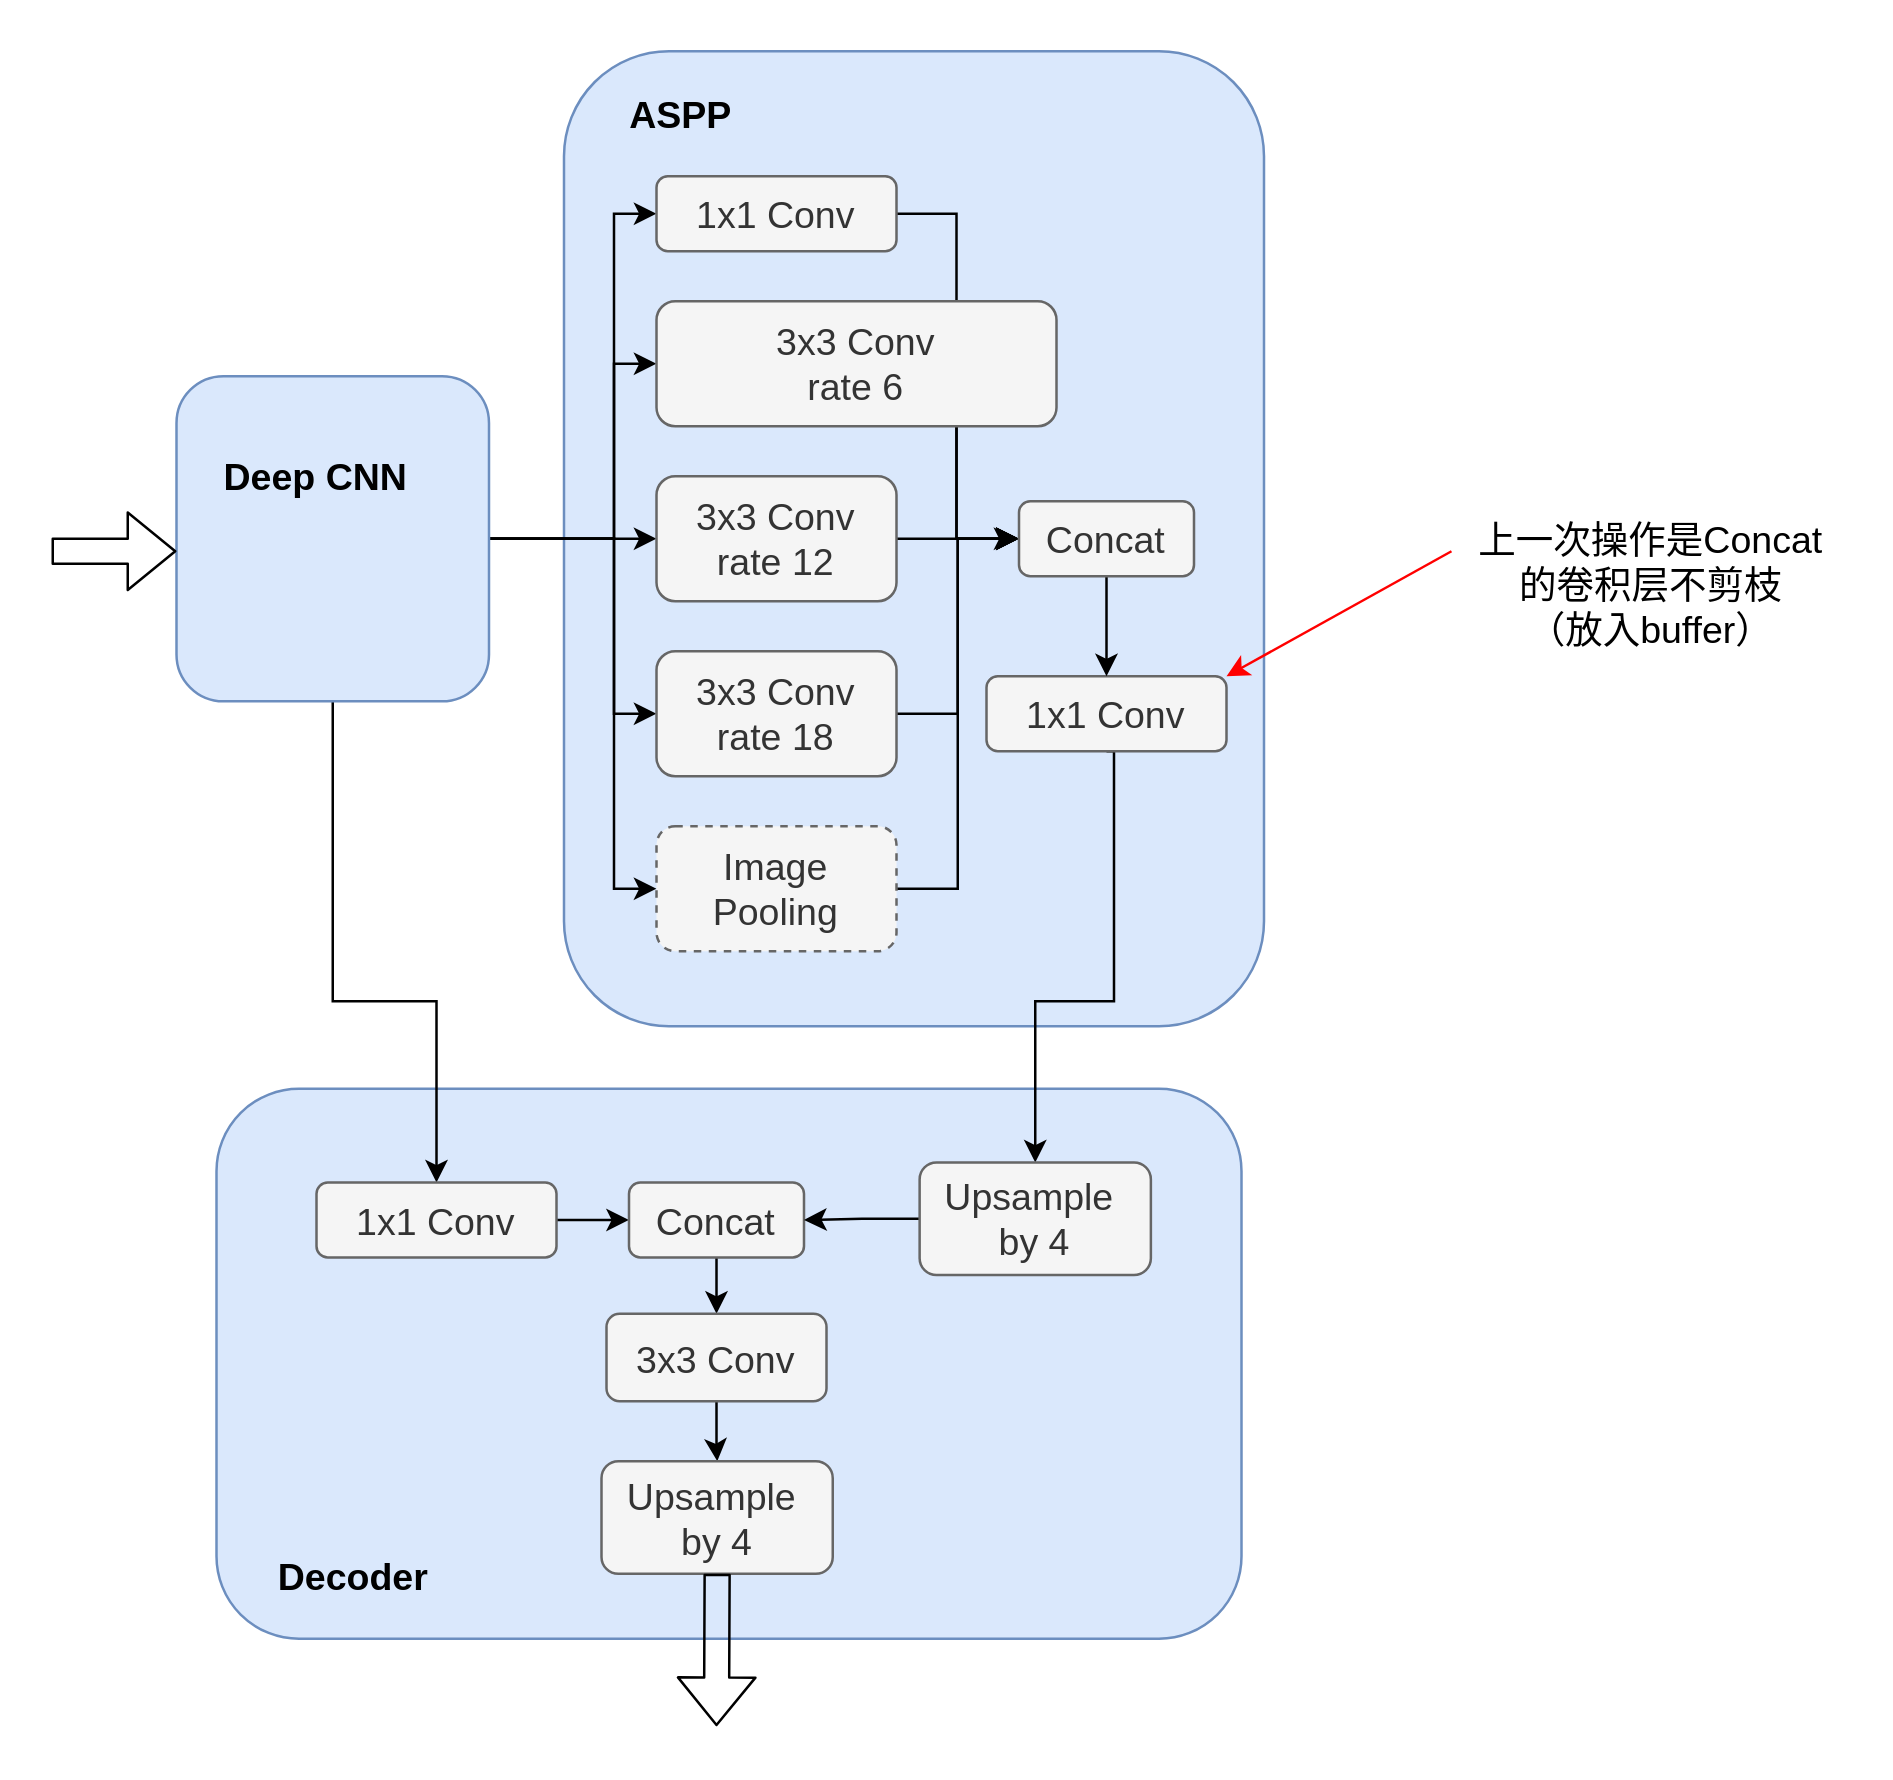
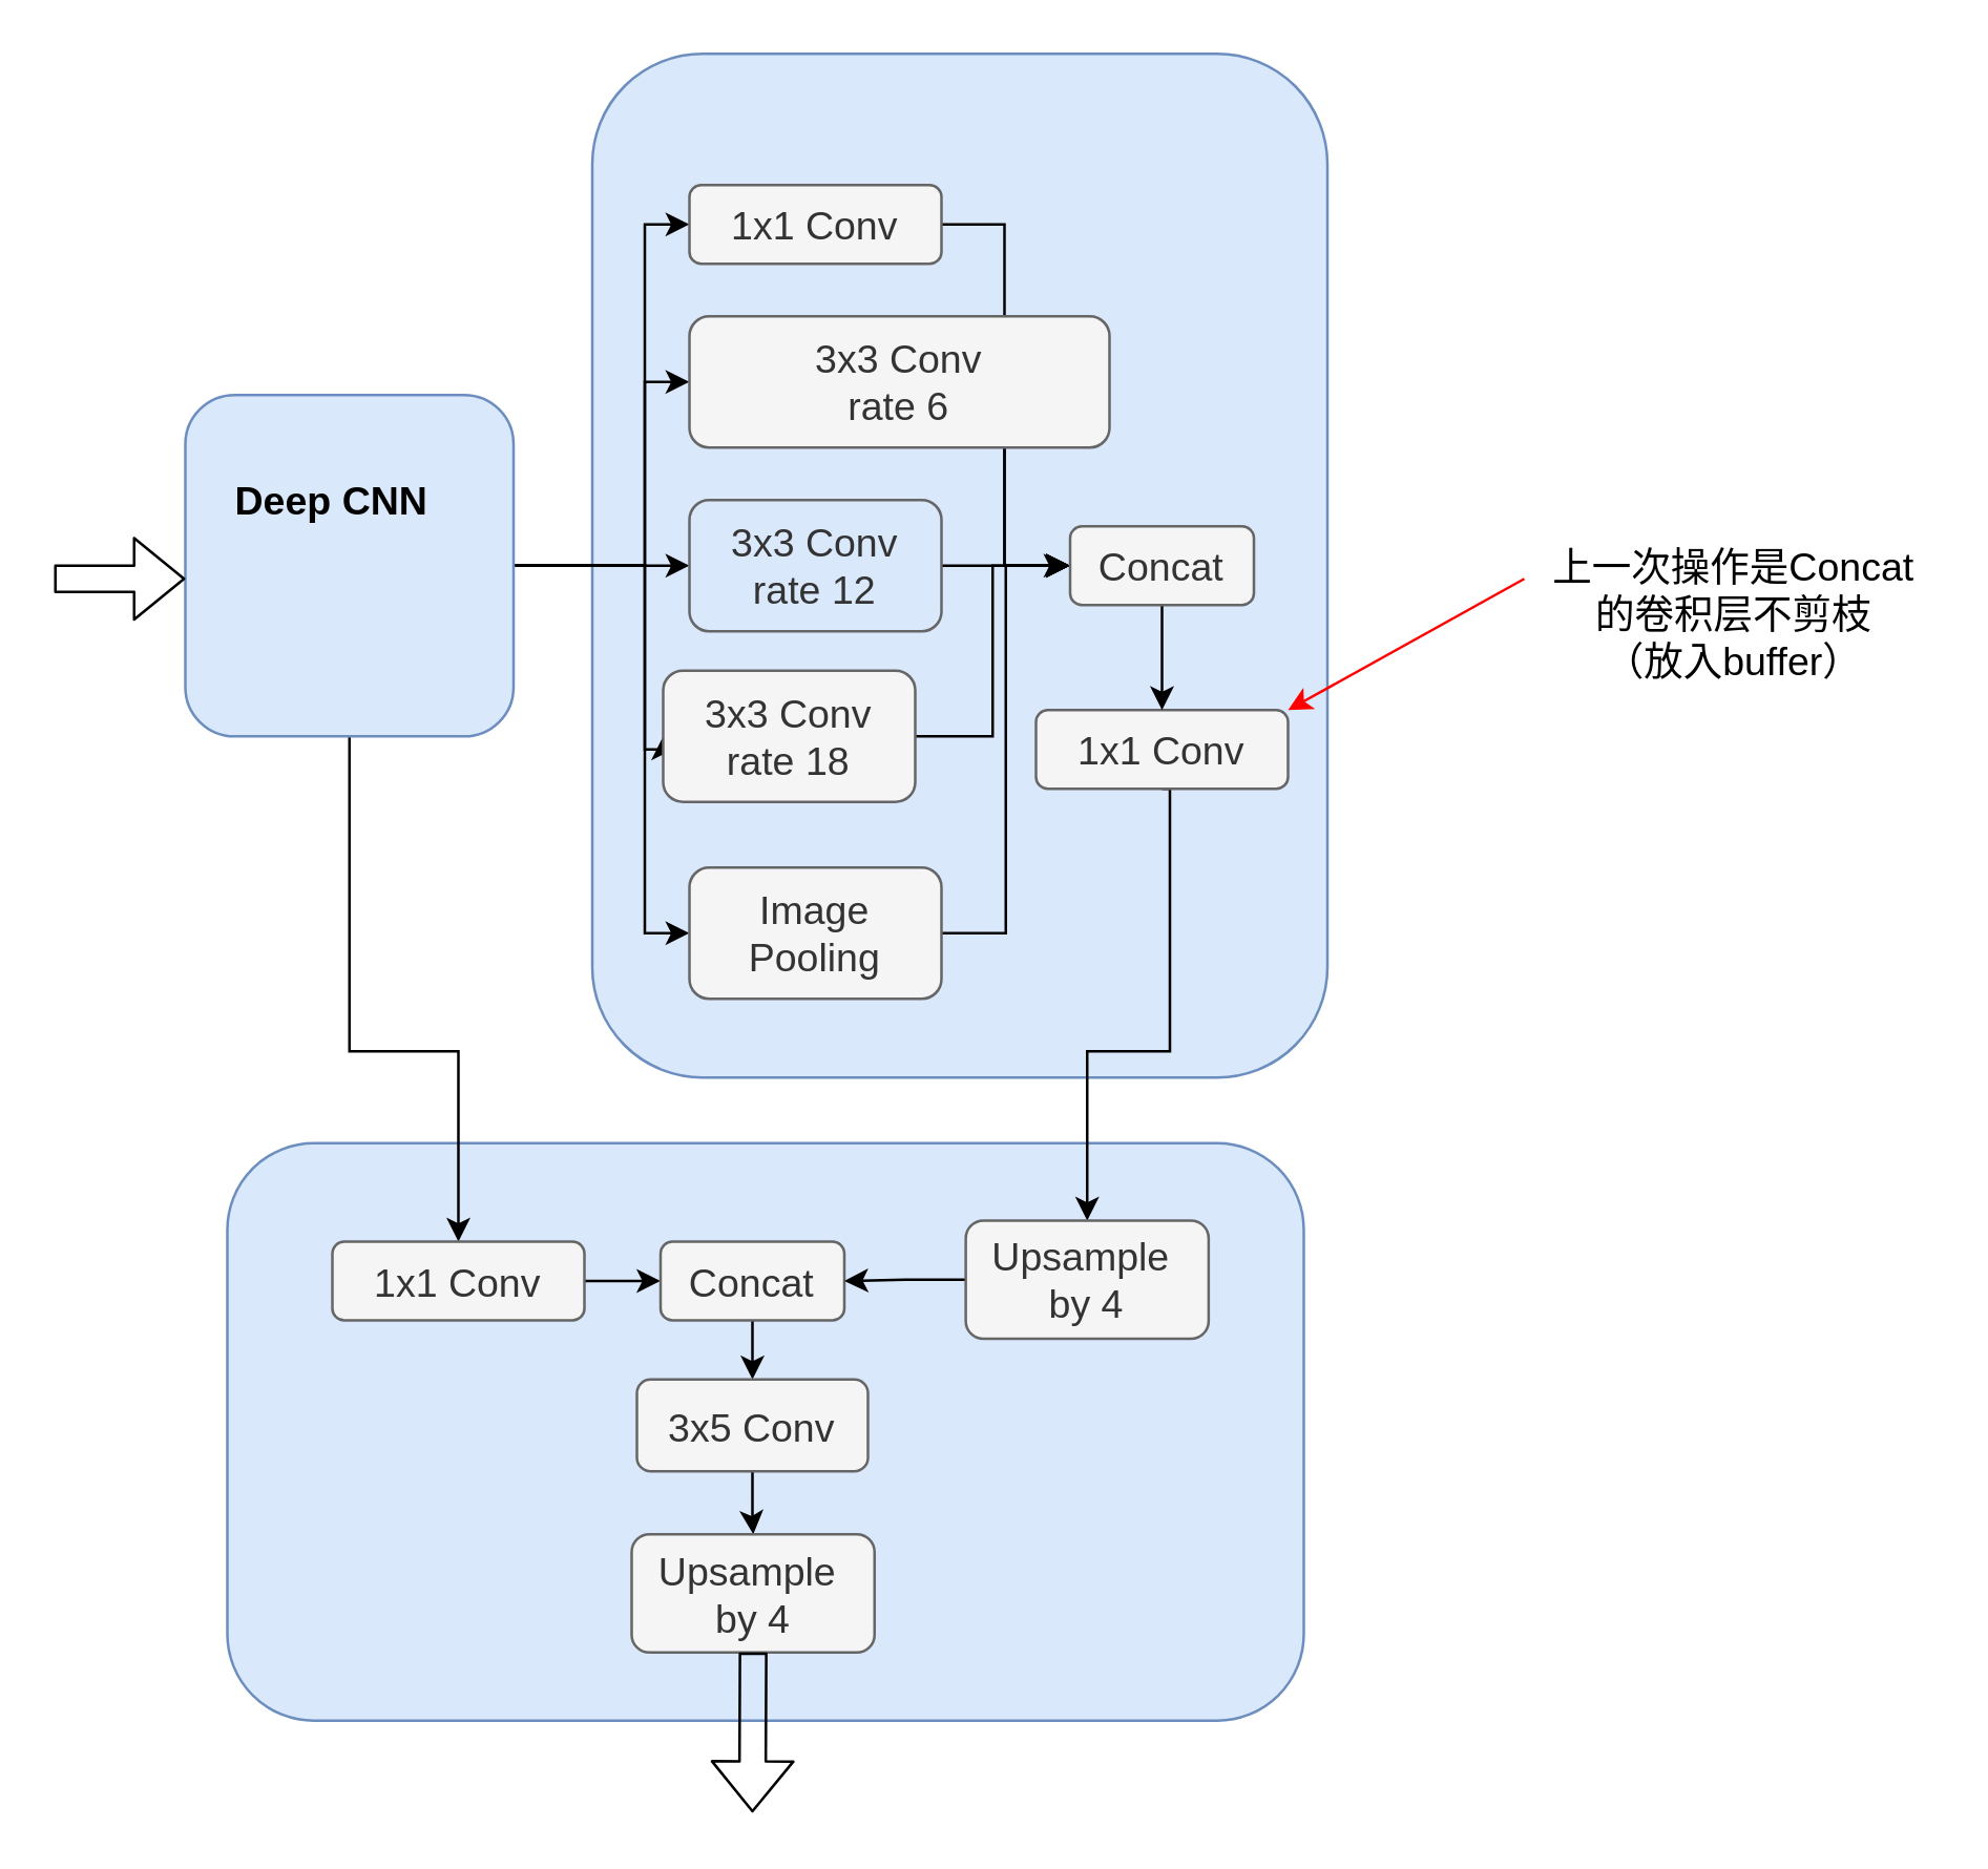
- <mxCell id="12" value="ASPP" style="text;html=1;strokeColor=none;fillColor=none;align=center;verticalAlign=middle;whiteSpace=wrap;rounded=0;fontSize=15;fontStyle=1" vertex="1" parent="1"><mxGeometry x="232" y="30" width="80" height="30" as="geometry" /></mxCell>
- <mxCell id="18" value="3x3 Conv&lt;br&gt;rate 12" style="rounded=1;whiteSpace=wrap;html=1;fontSize=15;fillColor=#f5f5f5;strokeColor=#666666;fontColor=#333333;" vertex="1" parent="1"><mxGeometry x="262" y="190" width="96" height="50" as="geometry" /></mxCell>
+ <mxCell id="18" value="3x3 Conv&lt;br&gt;rate 12" style="rounded=1;whiteSpace=wrap;html=1;fontSize=15;fillColor=#dae8fc;strokeColor=#666666;fontColor=#333333;" vertex="1" parent="1"><mxGeometry x="262" y="190" width="96" height="50" as="geometry" /></mxCell>
- <mxCell id="20" value="3x3 Conv&lt;br&gt;rate 18" style="rounded=1;whiteSpace=wrap;html=1;fontSize=15;fillColor=#f5f5f5;strokeColor=#666666;fontColor=#333333;" vertex="1" parent="1"><mxGeometry x="262" y="260" width="96" height="50" as="geometry" /></mxCell>
+ <mxCell id="20" value="3x3 Conv&lt;br&gt;rate 18" style="rounded=1;whiteSpace=wrap;html=1;fontSize=15;fillColor=#f5f5f5;strokeColor=#666666;fontColor=#333333;" vertex="1" parent="1"><mxGeometry x="252" y="255" width="96" height="50" as="geometry" /></mxCell>
- <mxCell id="22" value="Image&lt;br&gt;Pooling" style="rounded=1;whiteSpace=wrap;html=1;fontSize=15;fillColor=#f5f5f5;strokeColor=#666666;fontColor=#333333;dashed=1;" vertex="1" parent="1"><mxGeometry x="262" y="330" width="96" height="50" as="geometry" /></mxCell>
+ <mxCell id="22" value="Image&lt;br&gt;Pooling" style="rounded=1;whiteSpace=wrap;html=1;fontSize=15;fillColor=#f5f5f5;strokeColor=#666666;fontColor=#333333;" vertex="1" parent="1"><mxGeometry x="262" y="330" width="96" height="50" as="geometry" /></mxCell>
- <mxCell id="32" value="3x3 Conv" style="rounded=1;whiteSpace=wrap;html=1;fontSize=15;fillColor=#f5f5f5;strokeColor=#666666;fontColor=#333333;" vertex="1" parent="1"><mxGeometry x="242" y="525" width="88" height="35" as="geometry" /></mxCell>
+ <mxCell id="32" value="3x5 Conv" style="rounded=1;whiteSpace=wrap;html=1;fontSize=15;fillColor=#f5f5f5;strokeColor=#666666;fontColor=#333333;" vertex="1" parent="1"><mxGeometry x="242" y="525" width="88" height="35" as="geometry" /></mxCell>
- <mxCell id="38" value="Decoder" style="text;html=1;strokeColor=none;fillColor=none;align=center;verticalAlign=middle;whiteSpace=wrap;rounded=0;fontSize=15;fontStyle=1" vertex="1" parent="1"><mxGeometry x="101" y="615" width="80" height="30" as="geometry" /></mxCell>
